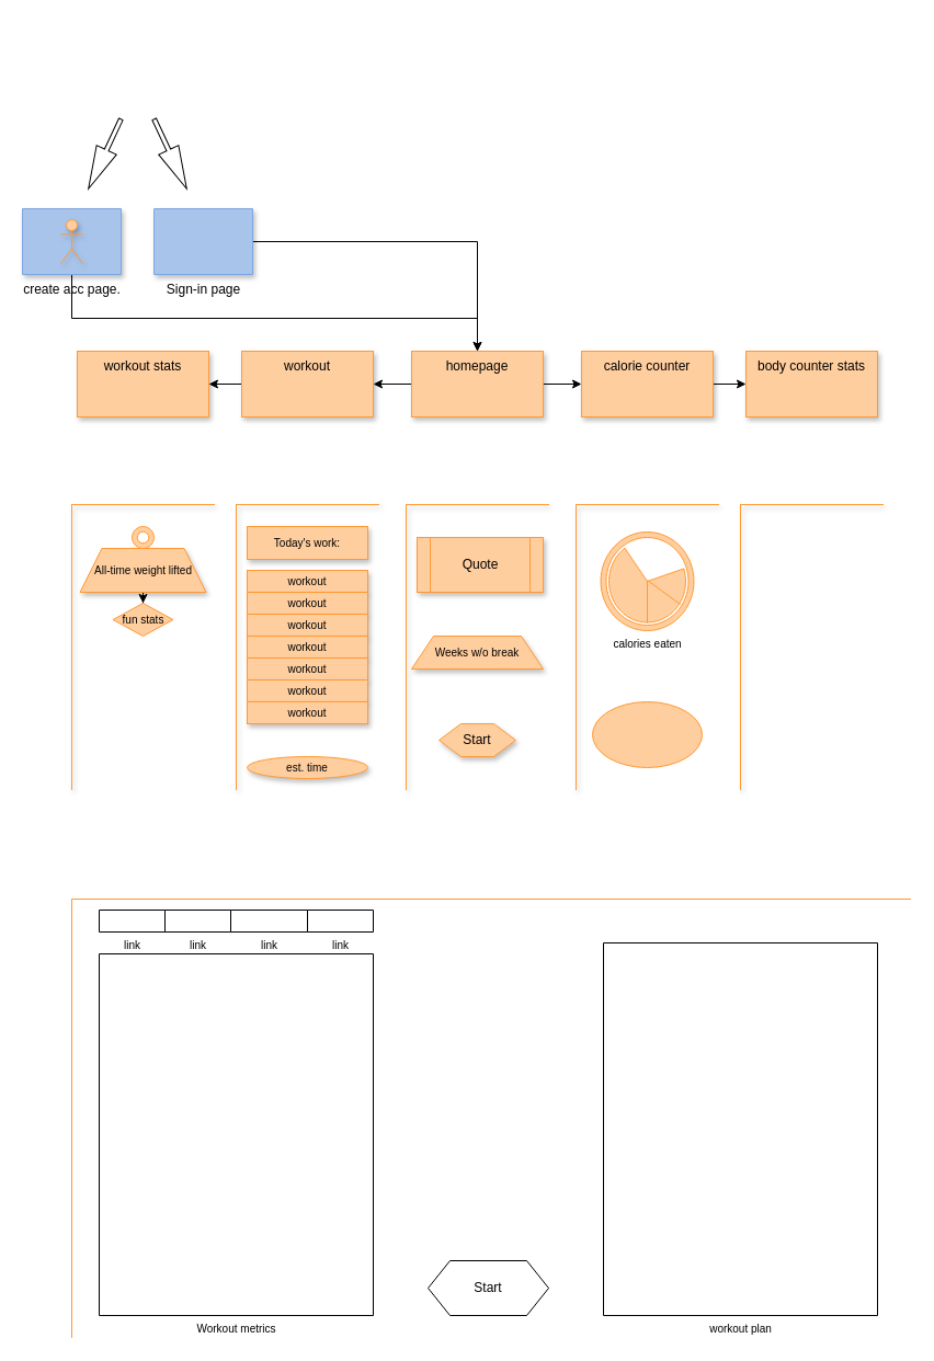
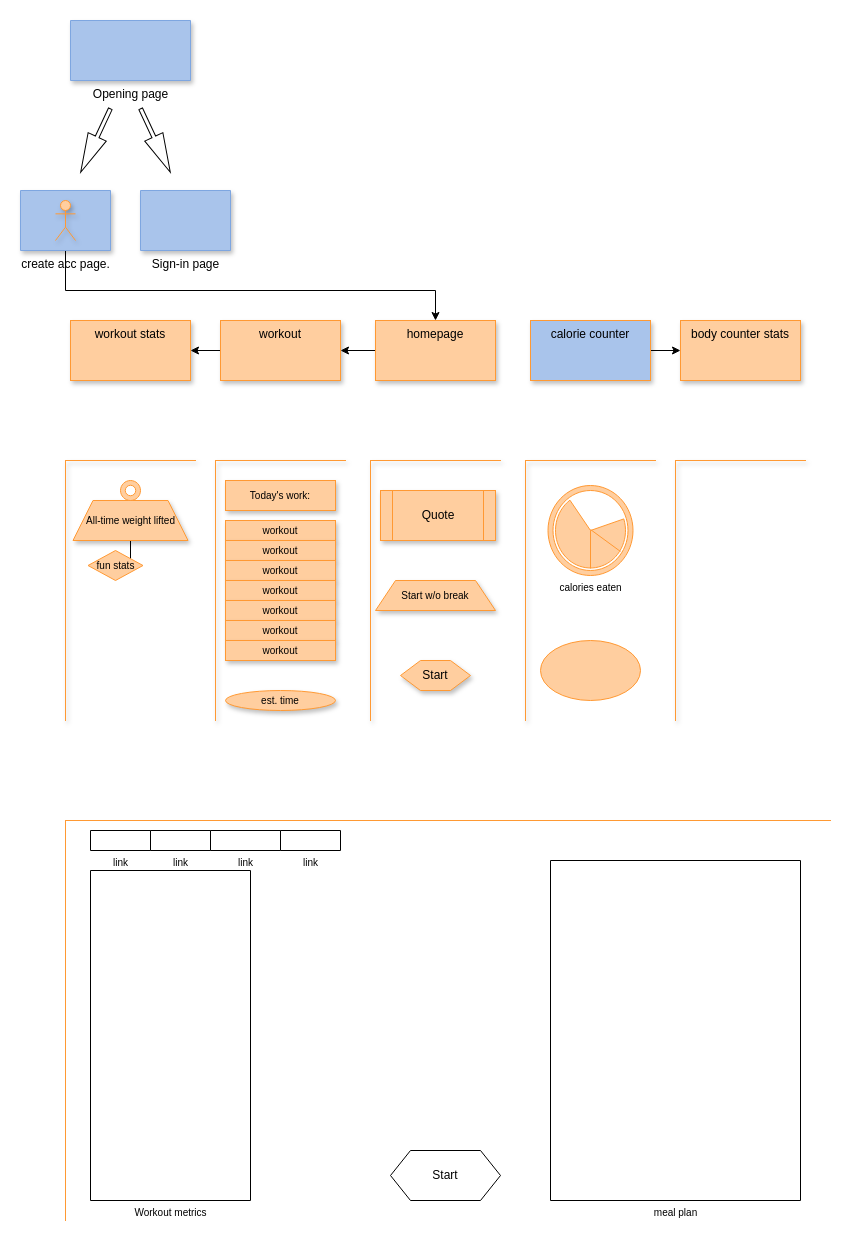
+ <mxCell id="2" value="Opening page" style="verticalLabelPosition=bottom;verticalAlign=top;html=1;shape=mxgraph.basic.rect;fillColor2=none;strokeWidth=1;size=20;indent=5;shadow=1;strokeColor=#7EA6E0;fillColor=#A9C4EB;" vertex="1" parent="1"><mxGeometry x="70" y="20" width="120" height="60" as="geometry" /></mxCell>
- <mxCell id="7" style="edgeStyle=orthogonalEdgeStyle;rounded=0;orthogonalLoop=1;jettySize=auto;html=1;entryX=0.5;entryY=0;entryDx=0;entryDy=0;" edge="1" parent="1" source="8" target="12"><mxGeometry relative="1" as="geometry"><mxPoint x="445" y="110" as="targetPoint" /></mxGeometry></mxCell>
- <mxCell id="11" value="" style="edgeStyle=orthogonalEdgeStyle;rounded=0;orthogonalLoop=1;jettySize=auto;html=1;" edge="1" parent="1" source="12" target="16"><mxGeometry relative="1" as="geometry" /></mxCell>
- <mxCell id="16" value="calorie counter" style="whiteSpace=wrap;html=1;verticalAlign=top;fillColor=#FFCE9F;strokeColor=#FF9933;strokeWidth=1;shadow=1;" vertex="1" parent="1"><mxGeometry x="530" y="320" width="120" height="60" as="geometry" /></mxCell>
+ <mxCell id="16" value="calorie counter" style="whiteSpace=wrap;html=1;verticalAlign=top;fillColor=#a9c4eb;strokeColor=#FF9933;strokeWidth=1;shadow=1;" vertex="1" parent="1"><mxGeometry x="530" y="320" width="120" height="60" as="geometry" /></mxCell>
- <mxCell id="39" value="fun stats" style="rhombus;whiteSpace=wrap;html=1;shadow=0;fontSize=10;strokeColor=#FF9933;fillColor=#FFCE9F;" vertex="1" parent="1"><mxGeometry x="102.5" y="550" width="55" height="30" as="geometry" /></mxCell>
+ <mxCell id="39" value="fun stats" style="rhombus;whiteSpace=wrap;html=1;shadow=0;fontSize=10;strokeColor=#FF9933;fillColor=#FFCE9F;" vertex="1" parent="1"><mxGeometry x="87.5" y="550" width="55" height="30" as="geometry" /></mxCell>
- <mxCell id="26" value="&lt;font style=&quot;font-size: 10px&quot;&gt;Weeks w/o break&lt;/font&gt;" style="shape=trapezoid;perimeter=trapezoidPerimeter;whiteSpace=wrap;html=1;fixedSize=1;shadow=1;strokeColor=#FF9933;fillColor=#FFCE9F;" vertex="1" parent="1"><mxGeometry x="375" y="580" width="120" height="30" as="geometry" /></mxCell>
+ <mxCell id="26" value="&lt;font style=&quot;font-size: 10px&quot;&gt;Start w/o break&lt;/font&gt;" style="shape=trapezoid;perimeter=trapezoidPerimeter;whiteSpace=wrap;html=1;fixedSize=1;shadow=1;strokeColor=#FF9933;fillColor=#FFCE9F;" vertex="1" parent="1"><mxGeometry x="375" y="580" width="120" height="30" as="geometry" /></mxCell>
- <mxCell id="47" value="Workout metrics" style="verticalLabelPosition=bottom;verticalAlign=top;html=1;shape=mxgraph.basic.rect;fillColor2=none;strokeWidth=1;size=20;indent=5;shadow=0;fontSize=10;fillColor=#FFFFFF;" vertex="1" parent="1"><mxGeometry x="90" y="870" width="250" height="330" as="geometry" /></mxCell>
+ <mxCell id="47" value="Workout metrics" style="verticalLabelPosition=bottom;verticalAlign=top;html=1;shape=mxgraph.basic.rect;fillColor2=none;strokeWidth=1;size=20;indent=5;shadow=0;fontSize=10;fillColor=#FFFFFF;" vertex="1" parent="1"><mxGeometry x="90" y="870" width="160" height="330" as="geometry" /></mxCell>
- <mxCell id="48" value="workout plan" style="verticalLabelPosition=bottom;verticalAlign=top;html=1;shape=mxgraph.basic.rect;fillColor2=none;strokeWidth=1;size=20;indent=5;shadow=0;fontSize=10;fillColor=#FFFFFF;" vertex="1" parent="1"><mxGeometry x="550" y="860" width="250" height="340" as="geometry" /></mxCell>
+ <mxCell id="48" value="meal plan" style="verticalLabelPosition=bottom;verticalAlign=top;html=1;shape=mxgraph.basic.rect;fillColor2=none;strokeWidth=1;size=20;indent=5;shadow=0;fontSize=10;fillColor=#FFFFFF;" vertex="1" parent="1"><mxGeometry x="550" y="860" width="250" height="340" as="geometry" /></mxCell>
